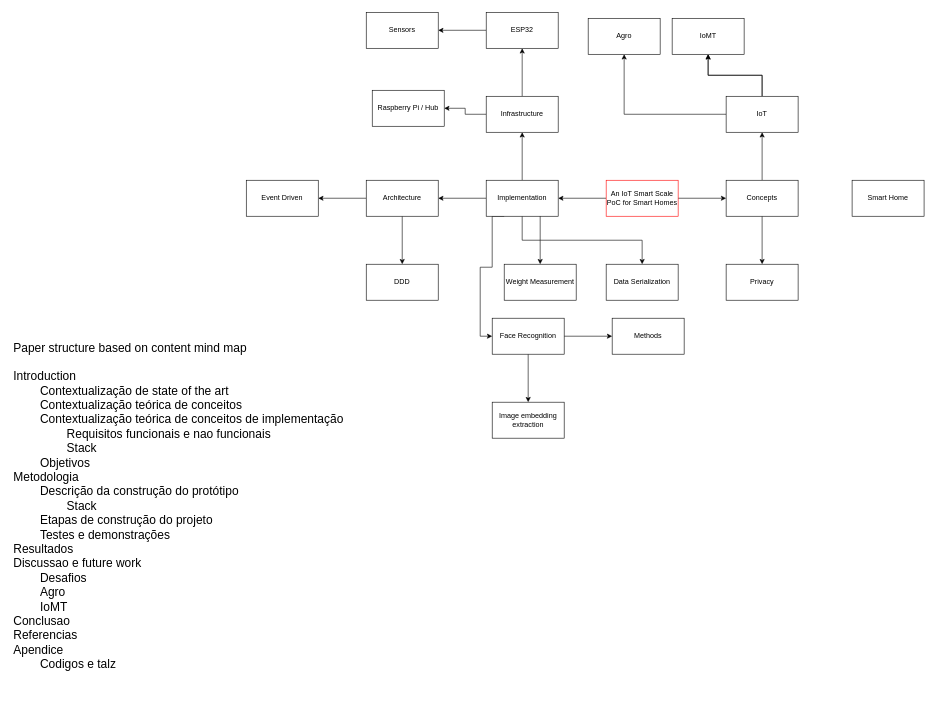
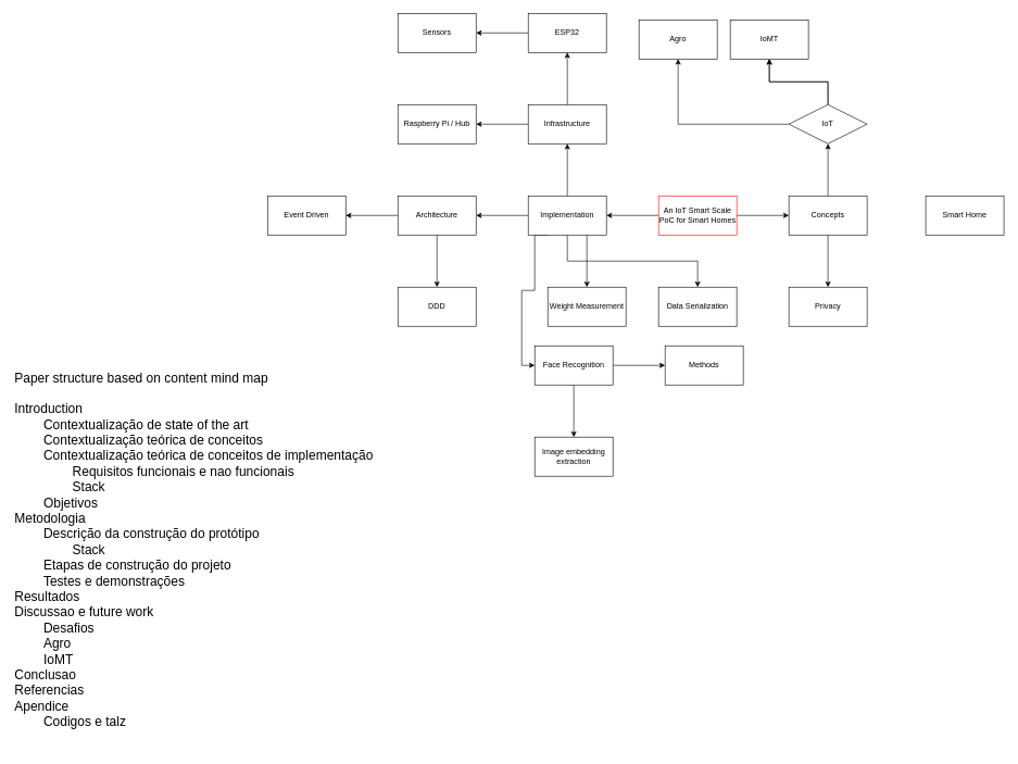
- <mxCell id="30" value="Raspberry Pi / Hub" style="whiteSpace=wrap;html=1;rounded=0;" vertex="1" parent="1"><mxGeometry x="620" y="150" width="120" height="60" as="geometry" /></mxCell>
+ <mxCell id="30" value="Raspberry Pi / Hub" style="whiteSpace=wrap;html=1;rounded=0;" vertex="1" parent="1"><mxGeometry x="610" y="160" width="120" height="60" as="geometry" /></mxCell>
- <mxCell id="19" value="IoT" style="whiteSpace=wrap;html=1;rounded=0;" vertex="1" parent="1"><mxGeometry x="1210" y="160" width="120" height="60" as="geometry" /></mxCell>
+ <mxCell id="19" value="IoT" style="rhombus;whiteSpace=wrap;html=1;" vertex="1" parent="1"><mxGeometry x="1210" y="160" width="120" height="60" as="geometry" /></mxCell>
